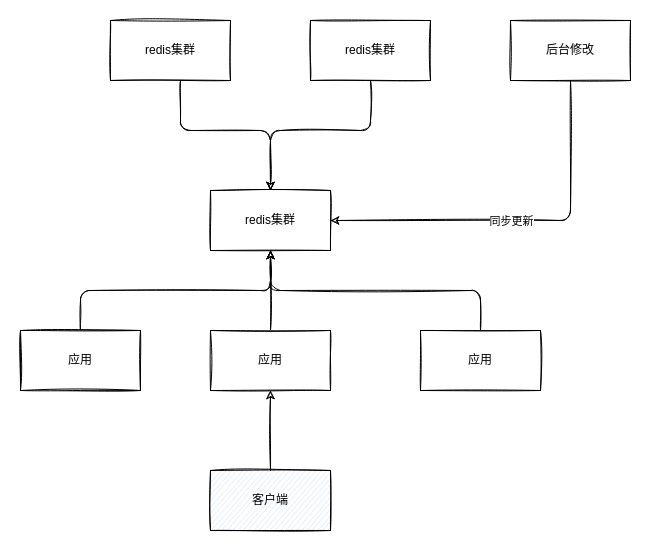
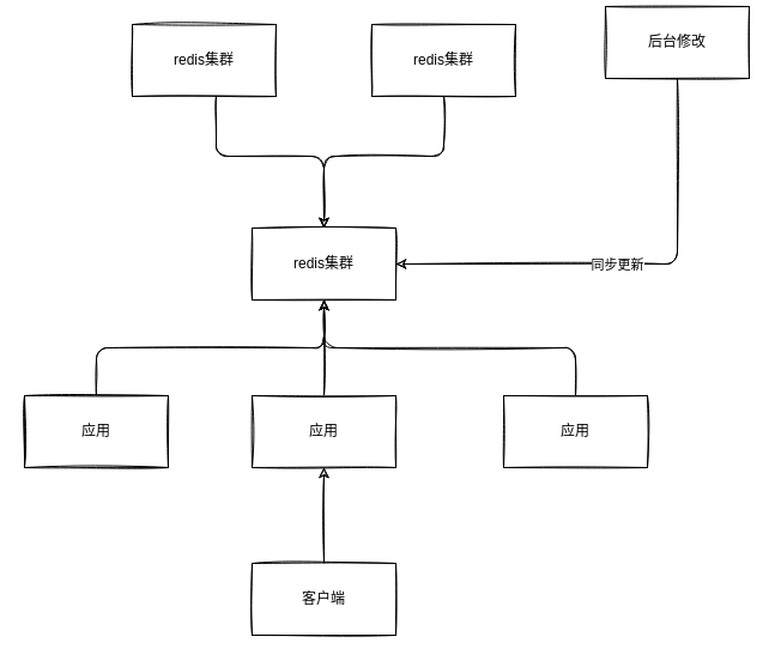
- <mxCell id="10" value="后台修改" style="whiteSpace=wrap;html=1;rounded=0;sketch=1;" parent="1" vertex="1"><mxGeometry x="510" y="20" width="120" height="60" as="geometry" /></mxCell>
+ <mxCell id="10" value="后台修改" style="whiteSpace=wrap;html=1;rounded=0;sketch=1;" parent="1" vertex="1"><mxGeometry x="505" y="5" width="120" height="60" as="geometry" /></mxCell>
- <mxCell id="18" value="&lt;span&gt;客户端&lt;/span&gt;" style="whiteSpace=wrap;html=1;rounded=0;sketch=1;fillColor=#dae8fc;" parent="1" vertex="1"><mxGeometry x="210" y="470" width="120" height="60" as="geometry" /></mxCell>
+ <mxCell id="18" value="&lt;span&gt;客户端&lt;/span&gt;" style="whiteSpace=wrap;html=1;rounded=0;sketch=1;" parent="1" vertex="1"><mxGeometry x="210" y="470" width="120" height="60" as="geometry" /></mxCell>
